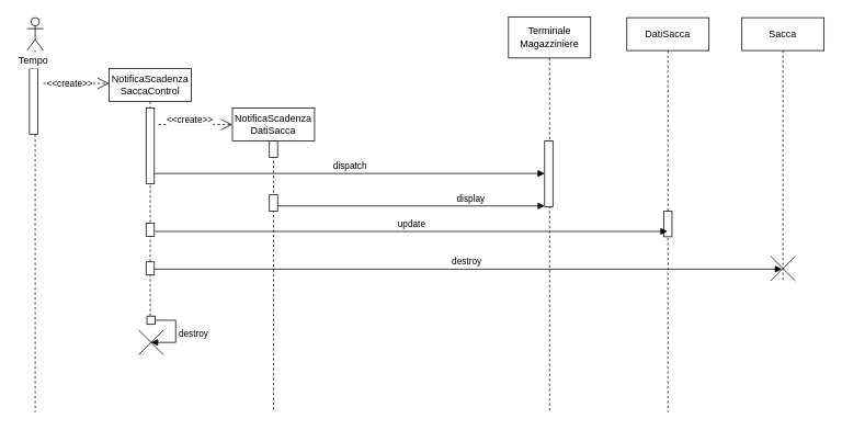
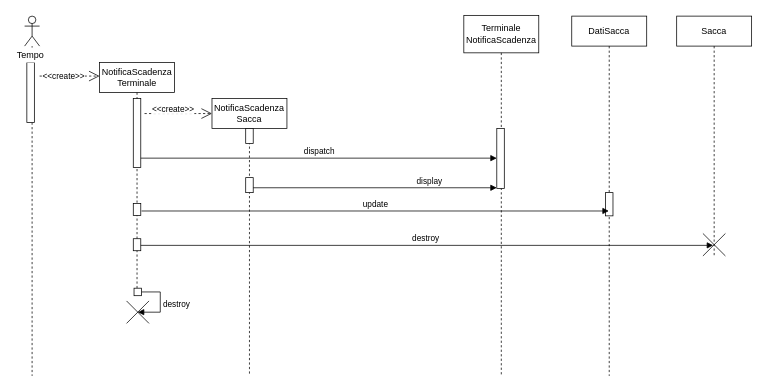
- <mxCell id="19" value="Terminale Magazziniere" style="shape=umlLifeline;perimeter=lifelinePerimeter;whiteSpace=wrap;html=1;container=1;collapsible=0;recursiveResize=0;outlineConnect=0;size=50;" parent="1" vertex="1"><mxGeometry x="618" y="20" width="100" height="481" as="geometry" /></mxCell>
+ <mxCell id="19" value="Terminale NotificaScadenza" style="shape=umlLifeline;perimeter=lifelinePerimeter;whiteSpace=wrap;html=1;container=1;collapsible=0;recursiveResize=0;outlineConnect=0;size=50;" parent="1" vertex="1"><mxGeometry x="618" y="20" width="100" height="481" as="geometry" /></mxCell>
- <mxCell id="7" value="NotificaScadenza SaccaControl" style="shape=umlLifeline;perimeter=lifelinePerimeter;whiteSpace=wrap;html=1;container=1;collapsible=0;recursiveResize=0;outlineConnect=0;fillColor=#ffffff;" parent="1" vertex="1"><mxGeometry x="132" y="83" width="100" height="308" as="geometry" /></mxCell>
+ <mxCell id="7" value="NotificaScadenza Terminale" style="shape=umlLifeline;perimeter=lifelinePerimeter;whiteSpace=wrap;html=1;container=1;collapsible=0;recursiveResize=0;outlineConnect=0;fillColor=#ffffff;" parent="1" vertex="1"><mxGeometry x="132" y="83" width="100" height="308" as="geometry" /></mxCell>
- <mxCell id="15" value="NotificaScadenza DatiSacca" style="shape=umlLifeline;perimeter=lifelinePerimeter;whiteSpace=wrap;html=1;container=1;collapsible=0;recursiveResize=0;outlineConnect=0;fillColor=#ffffff;" parent="1" vertex="1"><mxGeometry x="282" y="131" width="100" height="370" as="geometry" /></mxCell>
+ <mxCell id="15" value="NotificaScadenza Sacca" style="shape=umlLifeline;perimeter=lifelinePerimeter;whiteSpace=wrap;html=1;container=1;collapsible=0;recursiveResize=0;outlineConnect=0;fillColor=#ffffff;" parent="1" vertex="1"><mxGeometry x="282" y="131" width="100" height="370" as="geometry" /></mxCell>
